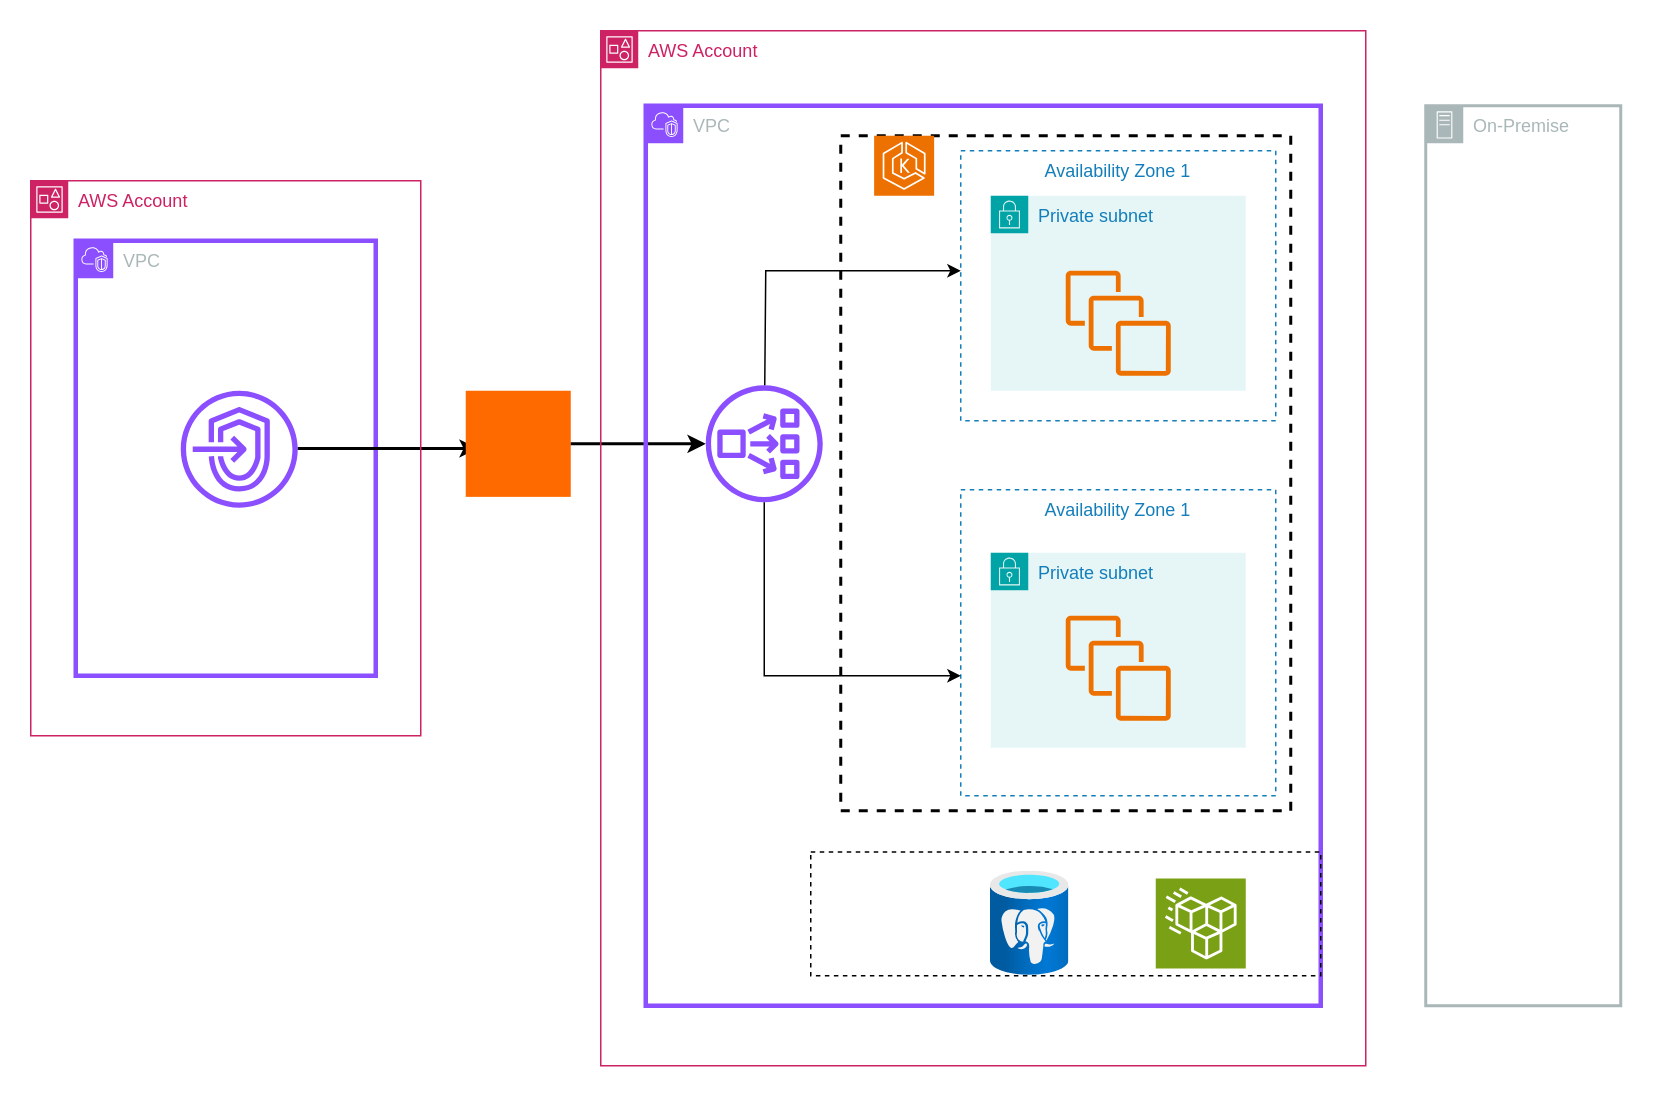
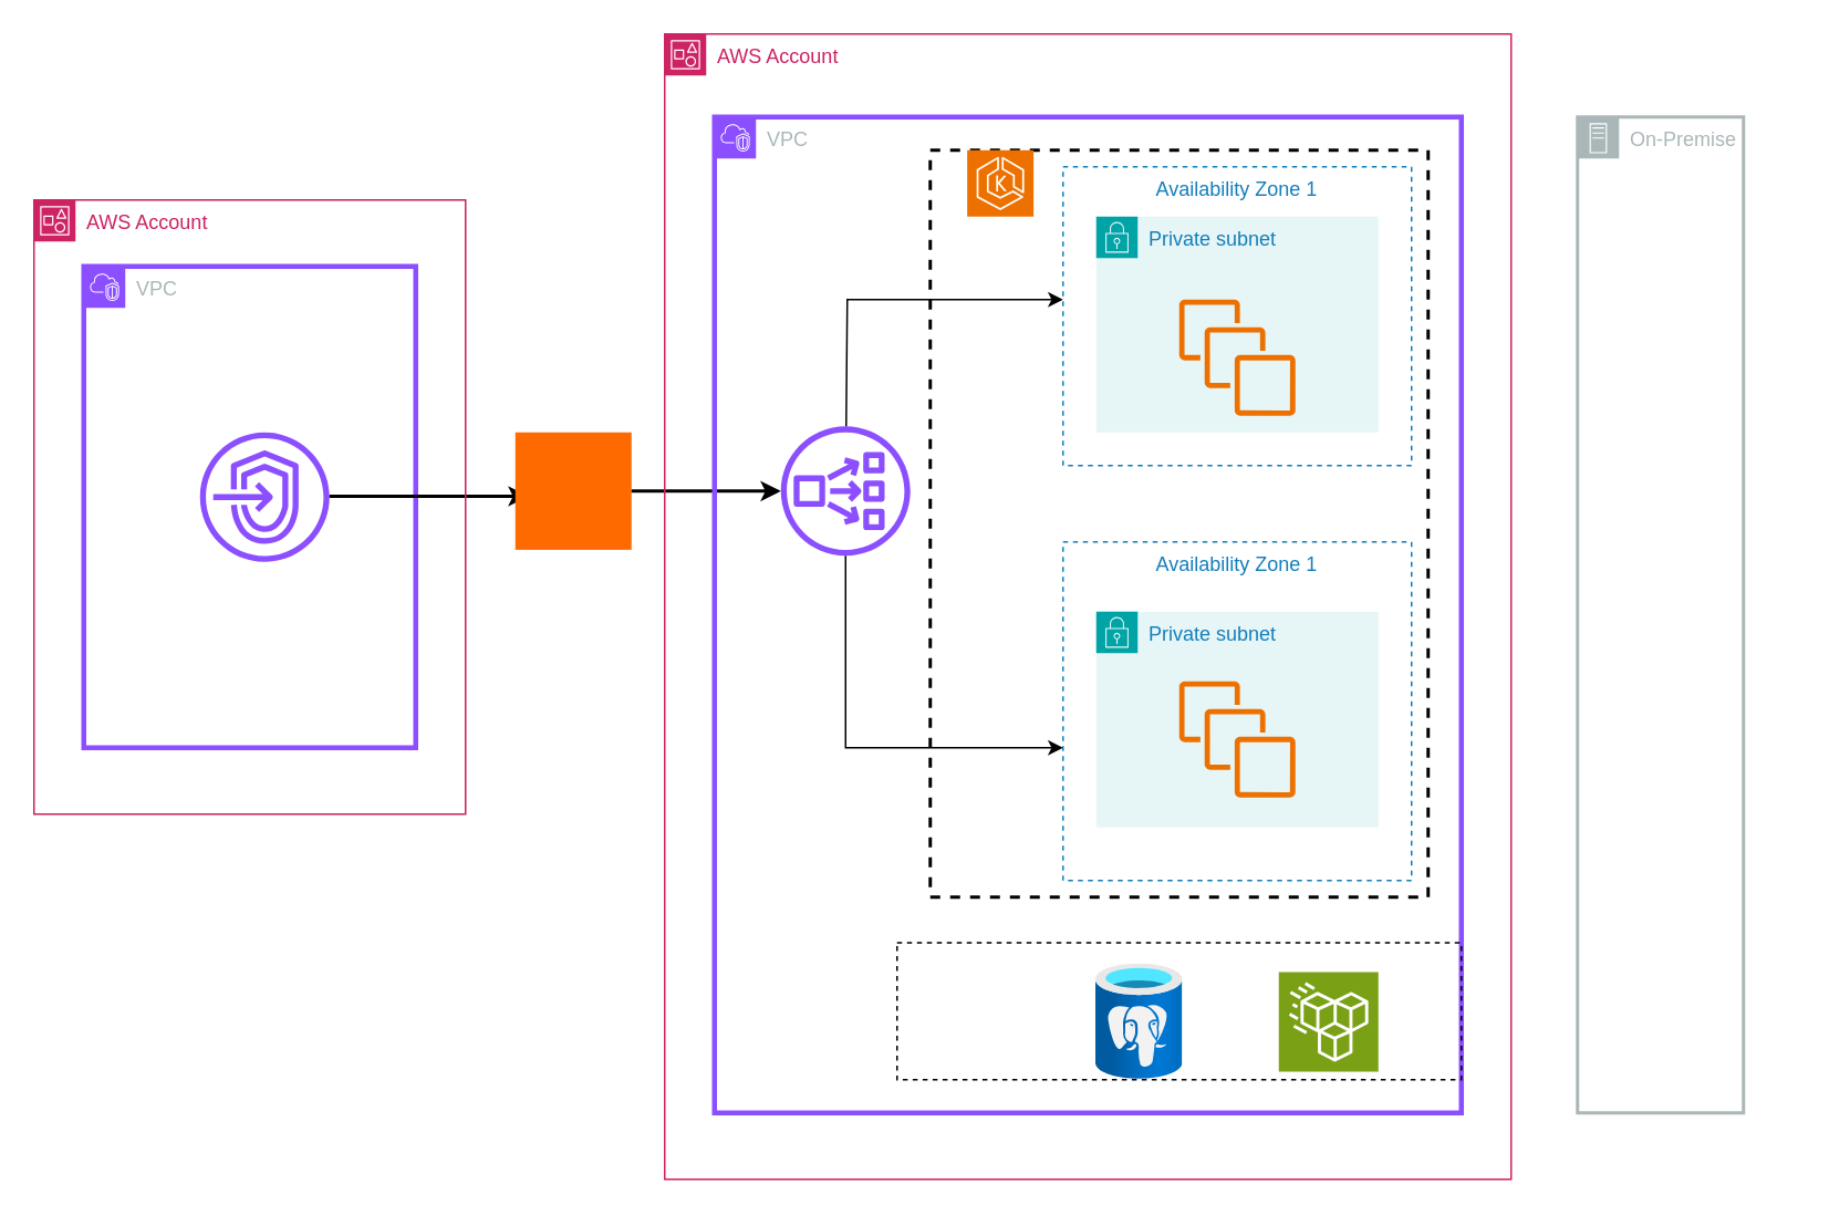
- <mxCell id="22" value="On-Premise" style="sketch=0;outlineConnect=0;gradientColor=none;html=1;whiteSpace=wrap;fontSize=12;fontStyle=0;shape=mxgraph.aws4.group;grIcon=mxgraph.aws4.group_on_premise;strokeColor=#AAB7B8;fillColor=none;verticalAlign=top;align=left;spacingLeft=30;fontColor=#AAB7B8;dashed=0;strokeWidth=2;" vertex="1" parent="1"><mxGeometry x="950" y="70" width="130" height="600" as="geometry" /></mxCell>
+ <mxCell id="22" value="On-Premise" style="sketch=0;outlineConnect=0;gradientColor=none;html=1;whiteSpace=wrap;fontSize=12;fontStyle=0;shape=mxgraph.aws4.group;grIcon=mxgraph.aws4.group_on_premise;strokeColor=#AAB7B8;fillColor=none;verticalAlign=top;align=left;spacingLeft=30;fontColor=#AAB7B8;dashed=0;strokeWidth=2;" vertex="1" parent="1"><mxGeometry x="950" y="70" width="100" height="600" as="geometry" /></mxCell>
